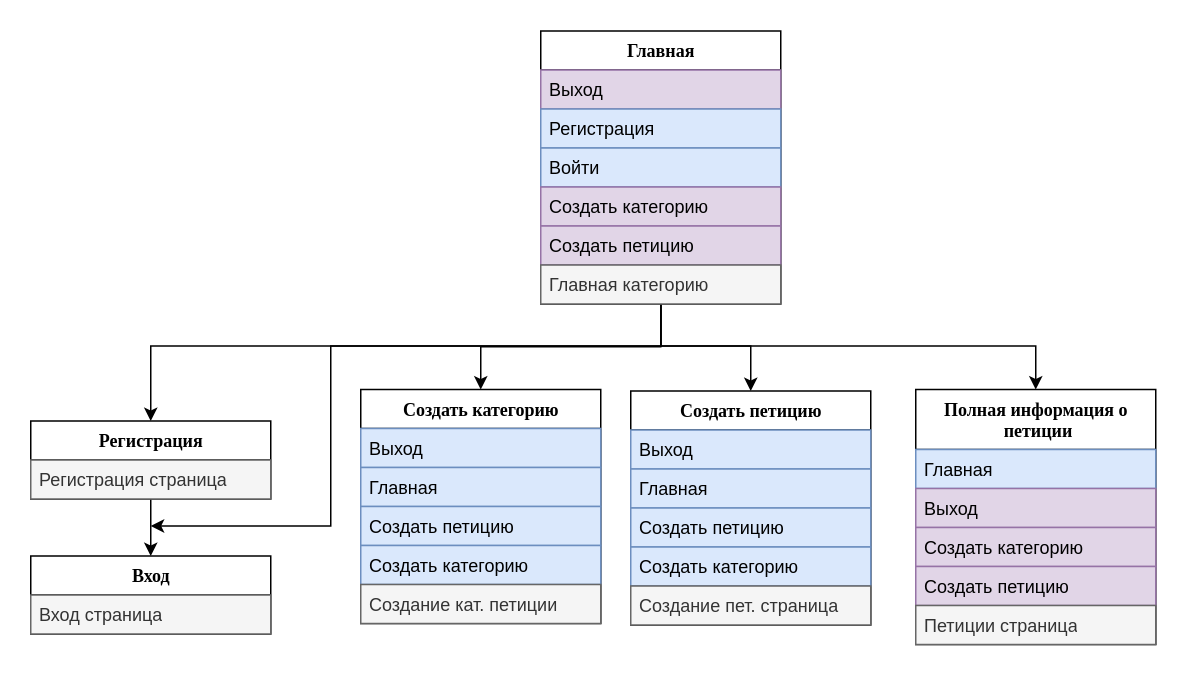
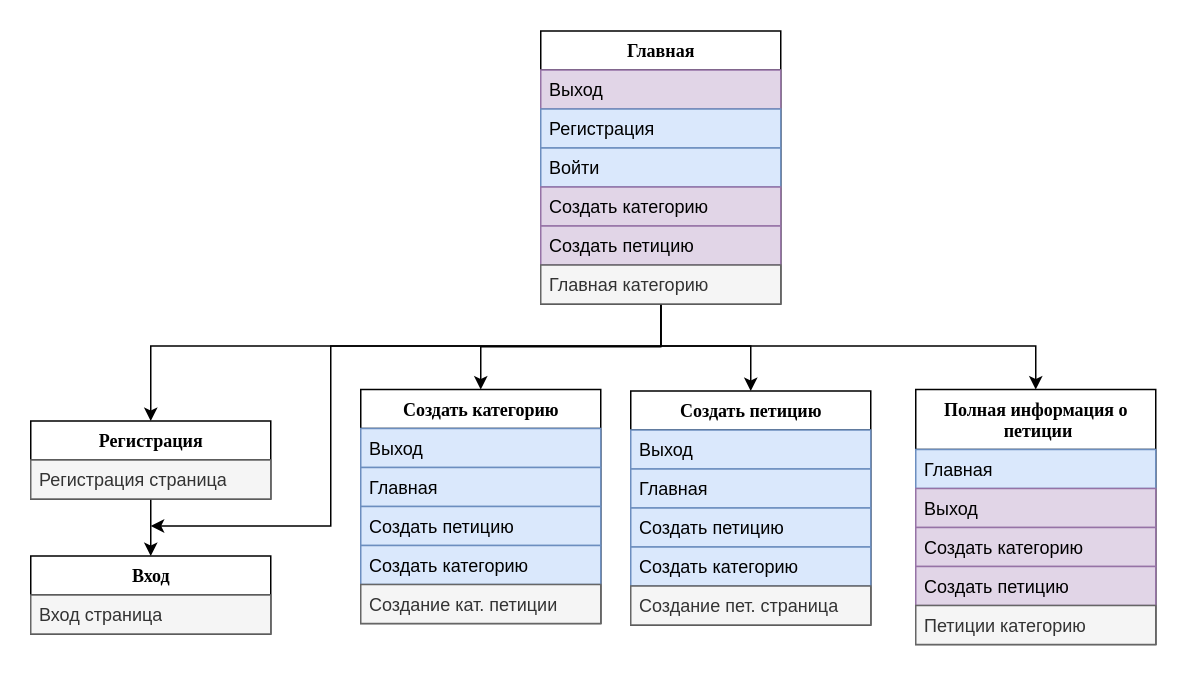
- <mxCell id="36" value="Петиции страница" style="text;html=1;strokeColor=#666666;fillColor=#f5f5f5;align=left;verticalAlign=top;spacingLeft=4;spacingRight=4;whiteSpace=wrap;overflow=hidden;rotatable=0;points=[[0,0.5],[1,0.5]];portConstraint=eastwest;fontColor=#333333;" vertex="1" parent="31"><mxGeometry y="144" width="160" height="26" as="geometry" /></mxCell>
+ <mxCell id="36" value="Петиции категорию" style="text;html=1;strokeColor=#666666;fillColor=#f5f5f5;align=left;verticalAlign=top;spacingLeft=4;spacingRight=4;whiteSpace=wrap;overflow=hidden;rotatable=0;points=[[0,0.5],[1,0.5]];portConstraint=eastwest;fontColor=#333333;" vertex="1" parent="31"><mxGeometry y="144" width="160" height="26" as="geometry" /></mxCell>
